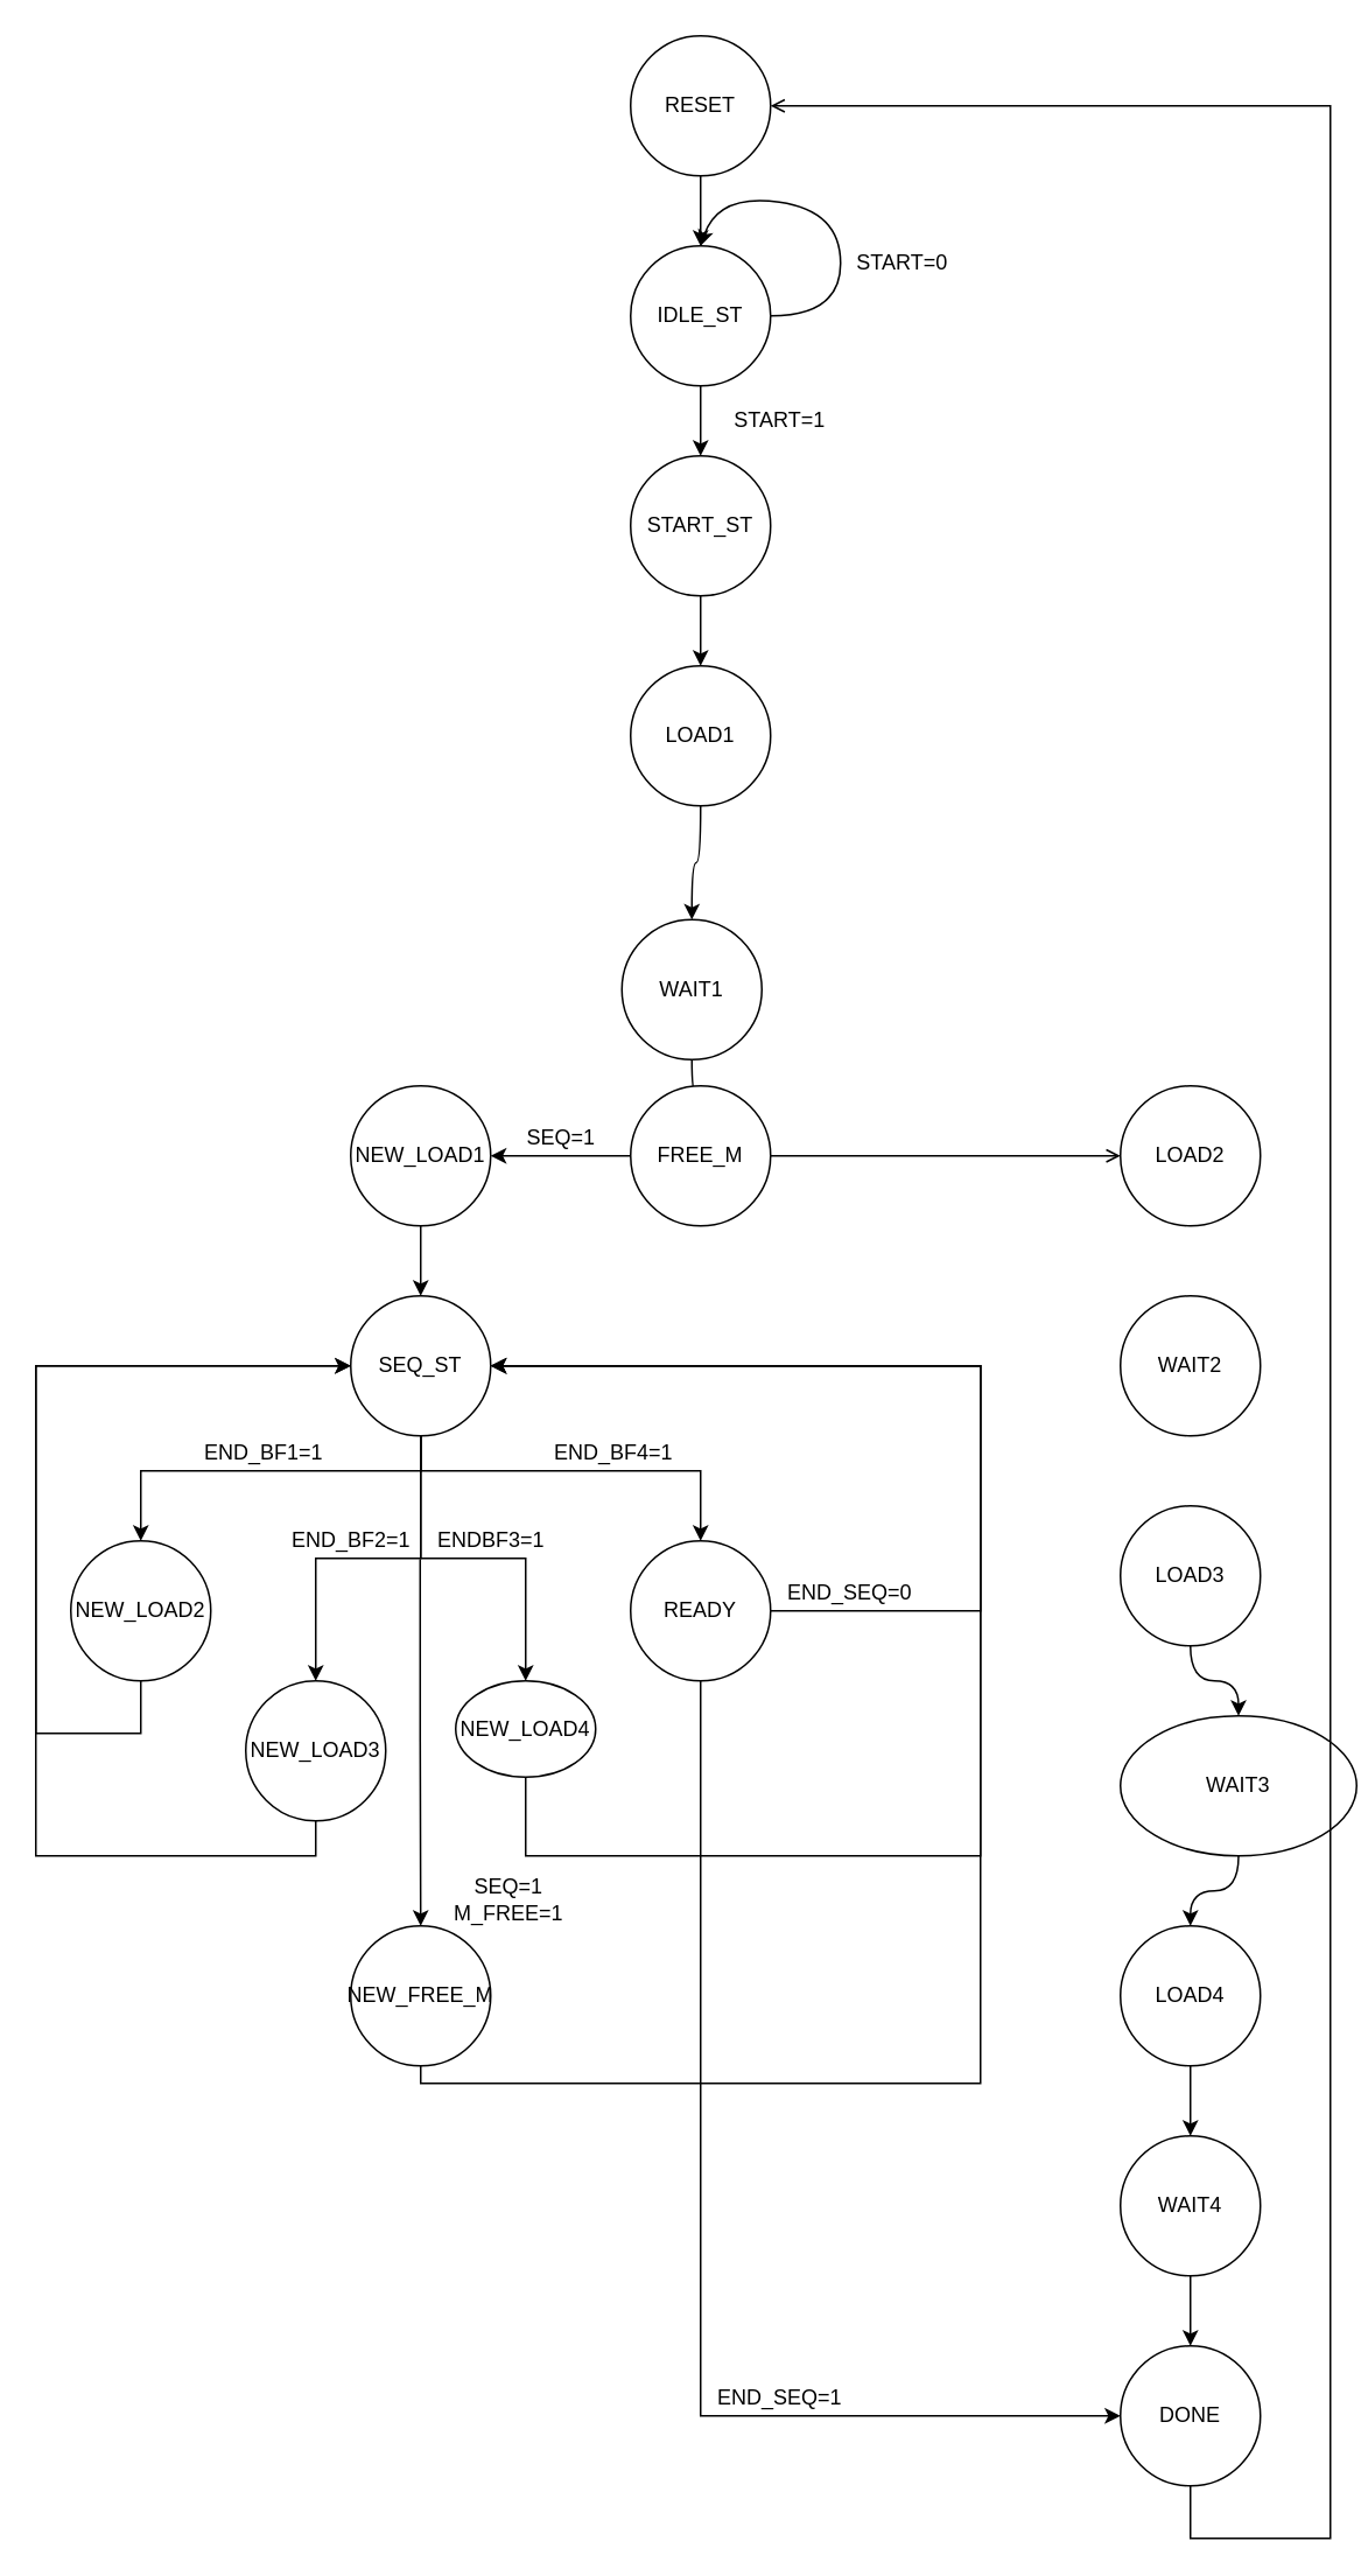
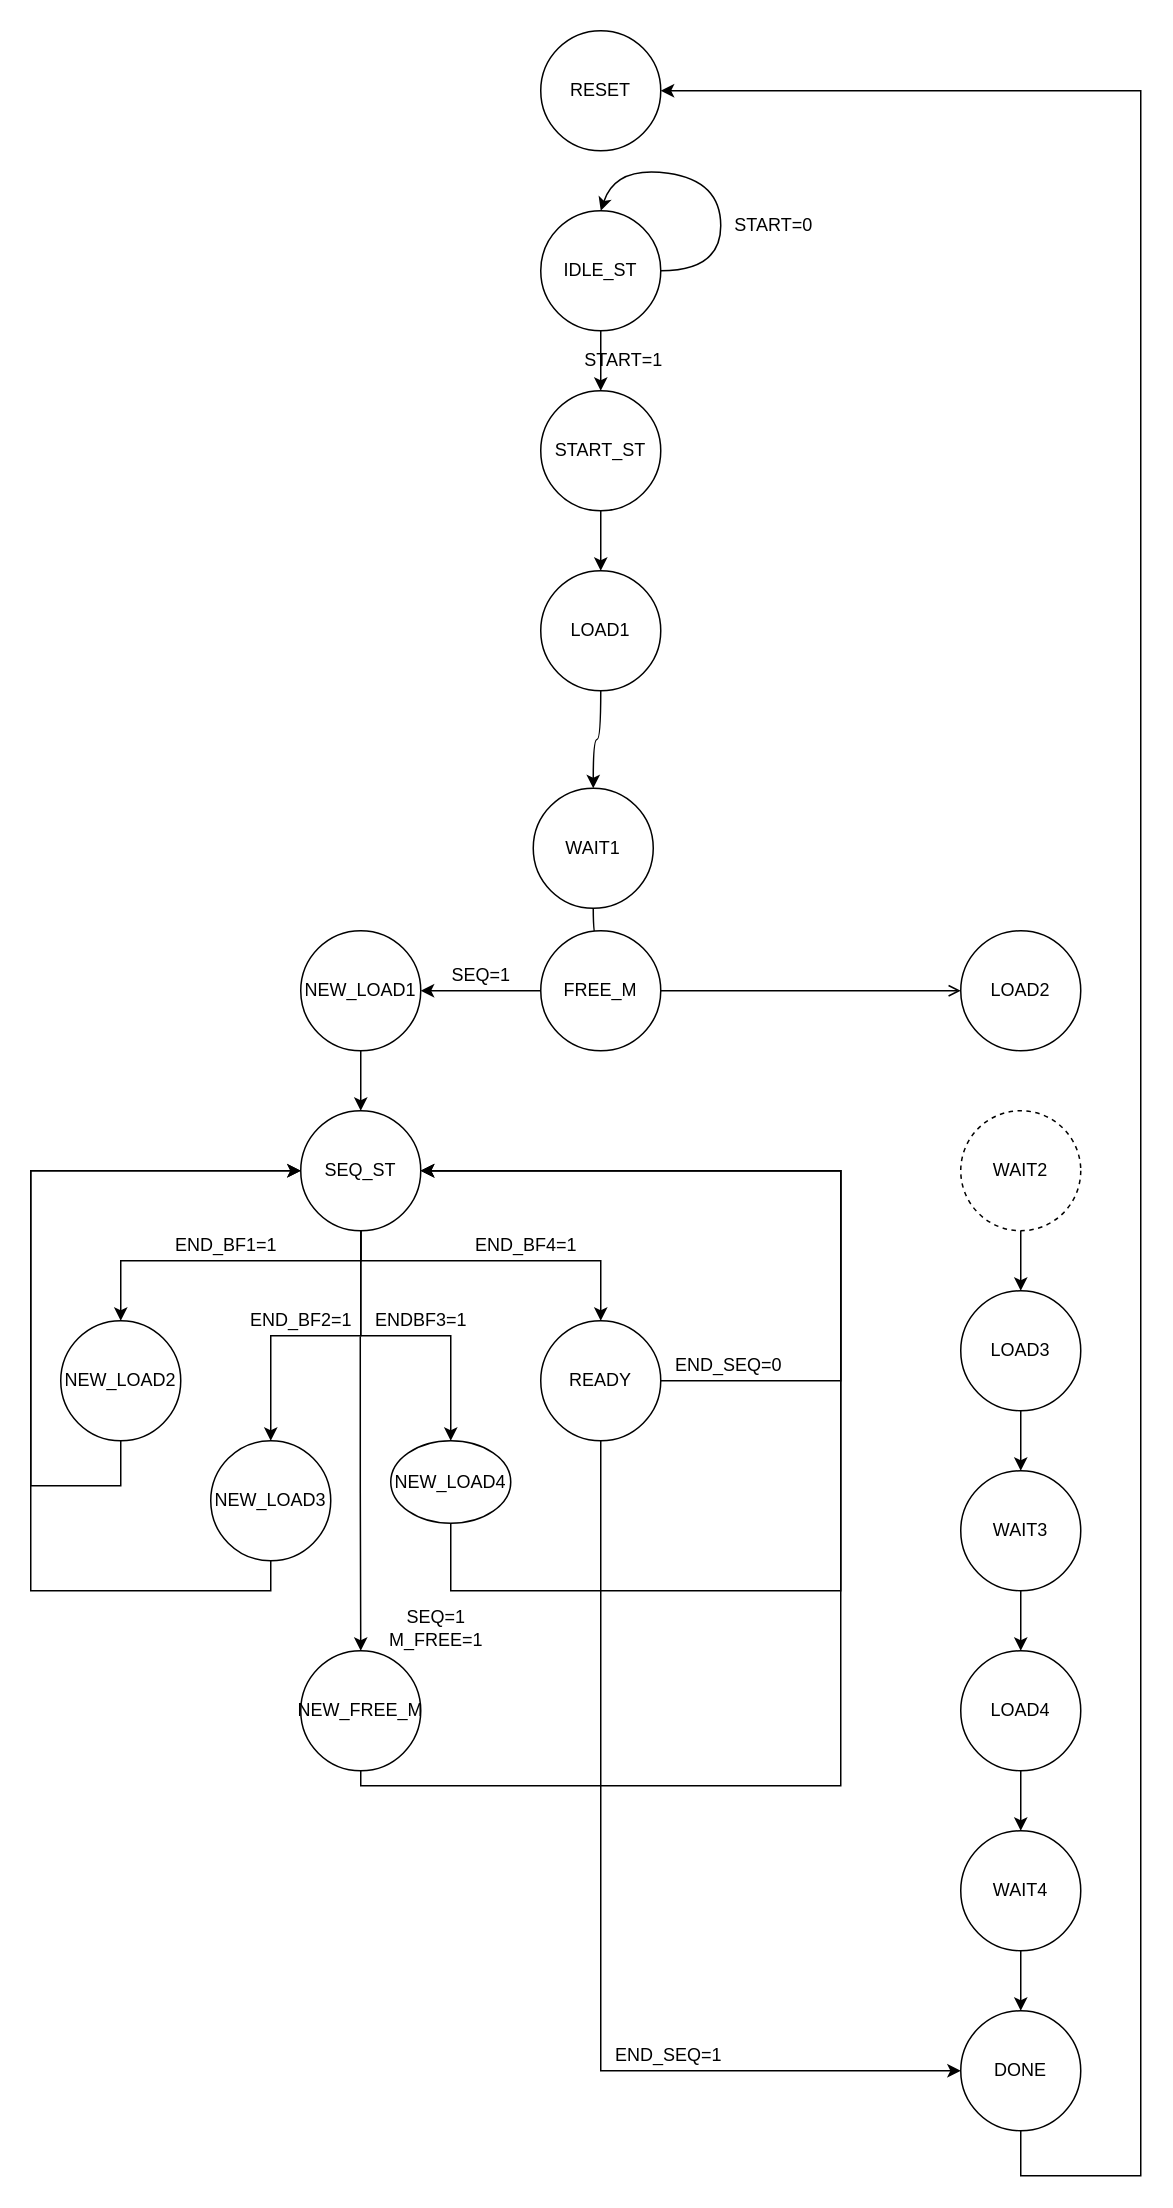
- <mxCell id="24" style="edgeStyle=orthogonalEdgeStyle;rounded=0;orthogonalLoop=1;jettySize=auto;html=1;entryX=1;entryY=0.5;entryDx=0;entryDy=0;endArrow=open;" parent="1" source="25" target="56" edge="1"><mxGeometry relative="1" as="geometry"><mxPoint x="440" y="172" as="targetPoint" /><Array as="points"><mxPoint x="680" y="1450" /><mxPoint x="760" y="1450" /><mxPoint x="760" y="60" /></Array></mxGeometry></mxCell>
+ <mxCell id="24" style="edgeStyle=orthogonalEdgeStyle;rounded=0;orthogonalLoop=1;jettySize=auto;html=1;entryX=1;entryY=0.5;entryDx=0;entryDy=0;" parent="1" source="25" target="56" edge="1"><mxGeometry relative="1" as="geometry"><mxPoint x="440" y="172" as="targetPoint" /><Array as="points"><mxPoint x="680" y="1450" /><mxPoint x="760" y="1450" /><mxPoint x="760" y="60" /></Array></mxGeometry></mxCell>
- <mxCell id="55" style="edgeStyle=orthogonalEdgeStyle;rounded=0;orthogonalLoop=1;jettySize=auto;html=1;entryX=0.5;entryY=0;entryDx=0;entryDy=0;" parent="1" source="56" target="3" edge="1"><mxGeometry relative="1" as="geometry" /></mxCell>
- <mxCell id="6" value="START=1" style="text;html=1;align=center;verticalAlign=middle;resizable=0;points=[];autosize=1;" parent="1" vertex="1"><mxGeometry x="410" y="230" width="70" height="20" as="geometry" /></mxCell>
+ <mxCell id="6" value="START=1" style="text;html=1;align=center;verticalAlign=middle;resizable=0;points=[];autosize=1;" parent="1" vertex="1"><mxGeometry x="380" y="230" width="70" height="20" as="geometry" /></mxCell>
- <mxCell id="15" value="WAIT2" style="ellipse;whiteSpace=wrap;html=1;aspect=fixed;" parent="1" vertex="1"><mxGeometry x="640" y="740" width="80" height="80" as="geometry" /></mxCell>
+ <mxCell id="15" value="WAIT2" style="ellipse;whiteSpace=wrap;html=1;aspect=fixed;dashed=1;" parent="1" vertex="1"><mxGeometry x="640" y="740" width="80" height="80" as="geometry" /></mxCell>
+ <mxCell id="14" value="" style="edgeStyle=orthogonalEdgeStyle;curved=1;orthogonalLoop=1;jettySize=auto;html=1;" parent="1" source="15" target="17" edge="1"><mxGeometry relative="1" as="geometry" /></mxCell>
- <mxCell id="19" value="WAIT3" style="ellipse;whiteSpace=wrap;html=1;aspect=fixed;" parent="1" vertex="1"><mxGeometry x="640" y="980" width="135" height="80" as="geometry" /></mxCell>
+ <mxCell id="19" value="WAIT3" style="ellipse;whiteSpace=wrap;html=1;aspect=fixed;" parent="1" vertex="1"><mxGeometry x="640" y="980" width="80" height="80" as="geometry" /></mxCell>
